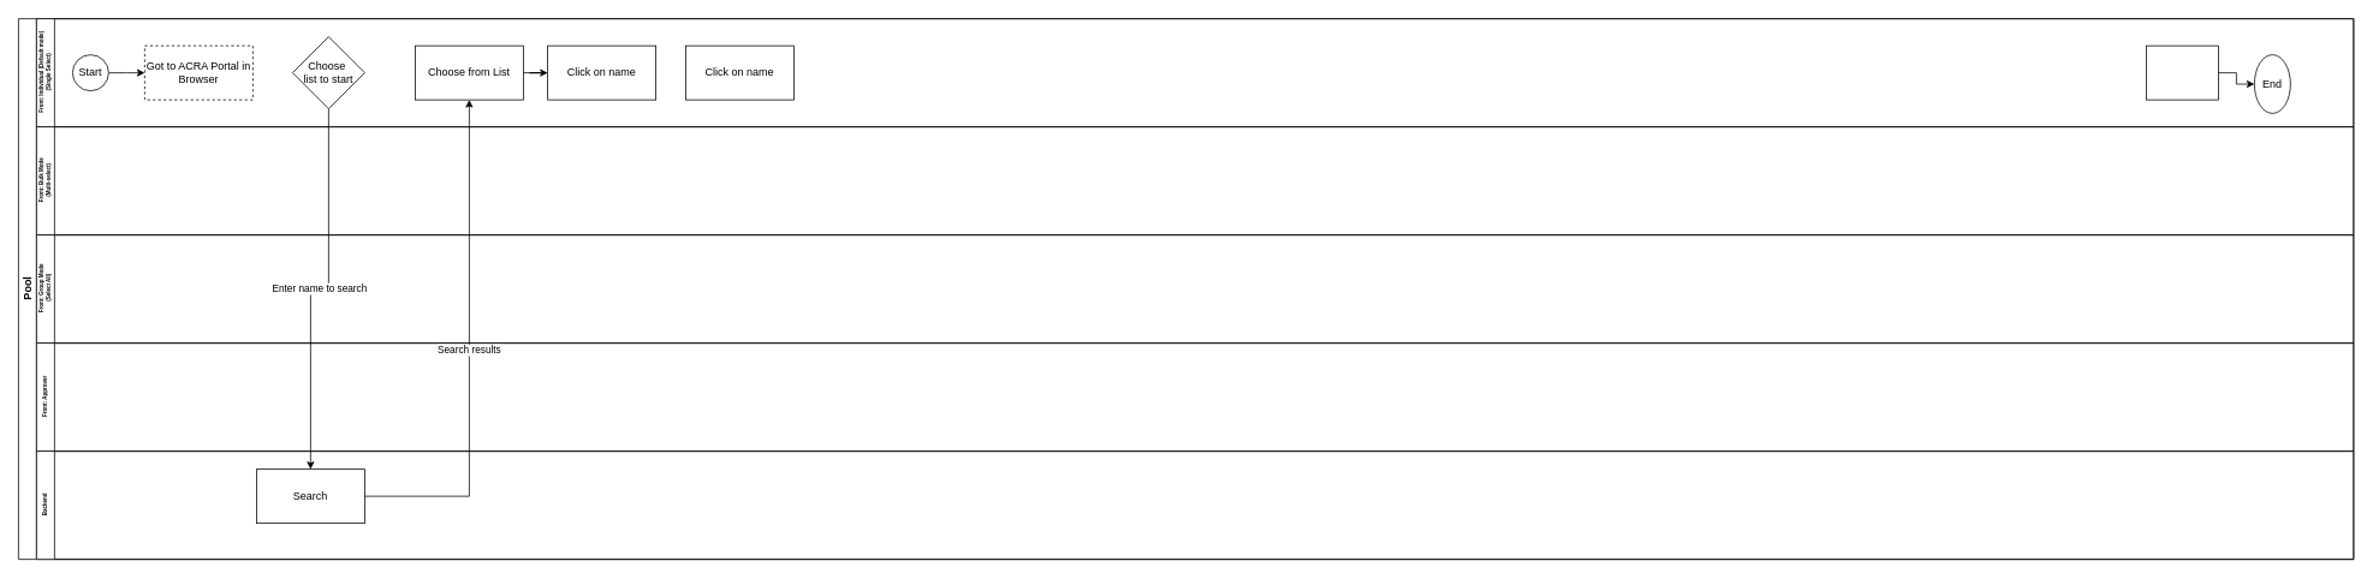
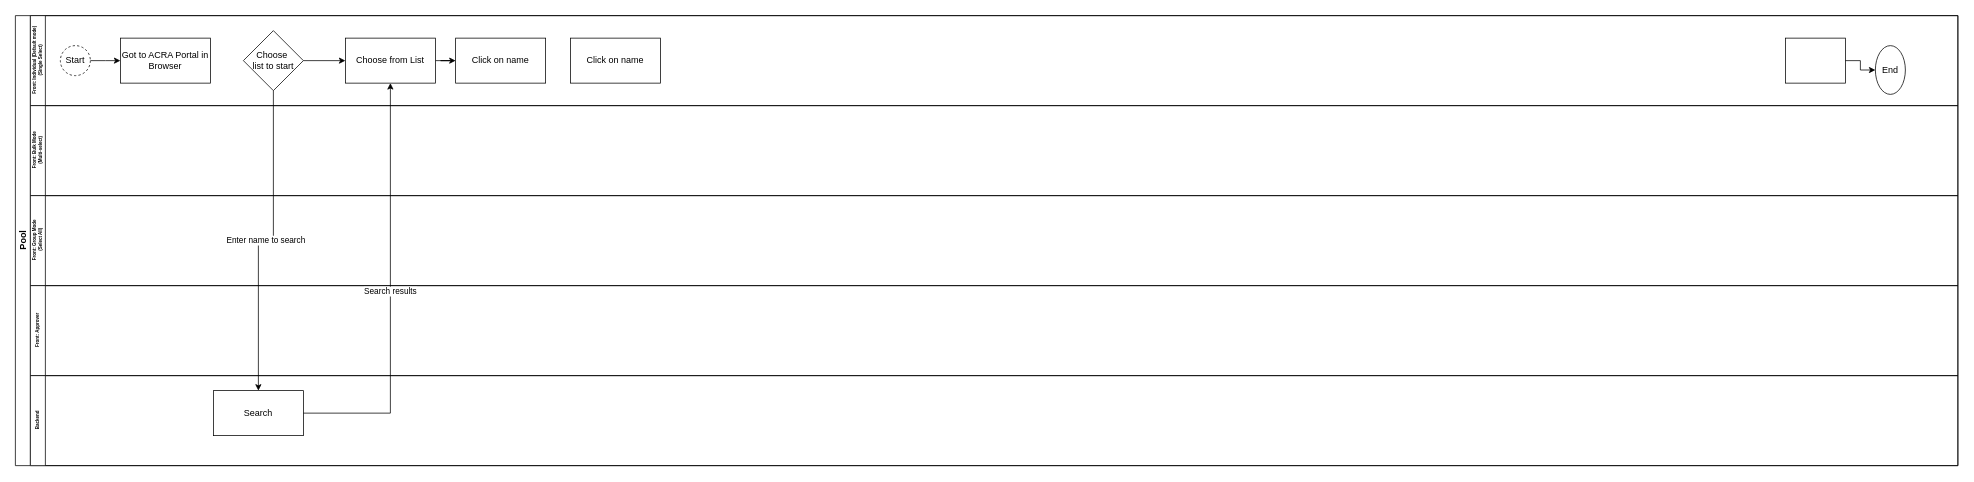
- <mxCell id="5" value="Start" style="ellipse;whiteSpace=wrap;html=1;" parent="3" vertex="1"><mxGeometry x="40" y="40" width="40" height="40" as="geometry" /></mxCell>
+ <mxCell id="5" value="Start" style="ellipse;whiteSpace=wrap;html=1;dashed=1;" parent="3" vertex="1"><mxGeometry x="40" y="40" width="40" height="40" as="geometry" /></mxCell>
- <mxCell id="6" value="Got to ACRA Portal in Browser" style="rounded=0;whiteSpace=wrap;html=1;dashed=1;" vertex="1" parent="3"><mxGeometry x="120" y="30" width="120" height="60" as="geometry" /></mxCell>
+ <mxCell id="6" value="Got to ACRA Portal in Browser" style="rounded=0;whiteSpace=wrap;html=1;" vertex="1" parent="3"><mxGeometry x="120" y="30" width="120" height="60" as="geometry" /></mxCell>
+ <mxCell id="7" value="" style="edgeStyle=orthogonalEdgeStyle;rounded=0;orthogonalLoop=1;jettySize=auto;html=1;" edge="1" parent="3" source="8" target="10"><mxGeometry relative="1" as="geometry" /></mxCell>
